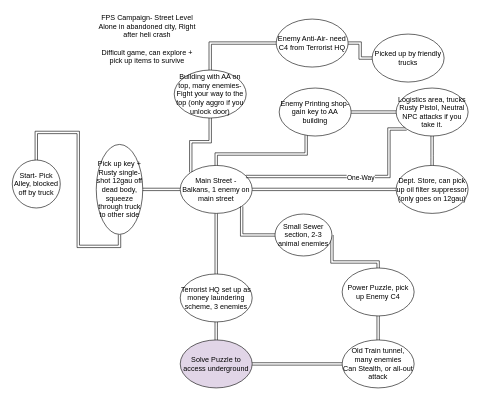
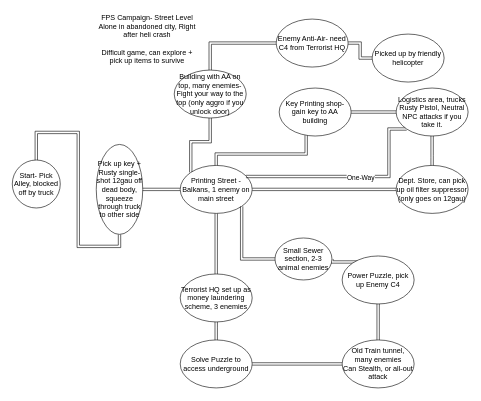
- <mxCell id="25" value="Picked up by friendly trucks" style="ellipse;whiteSpace=wrap;html=1;perimeter=ellipsePerimeter;gradientColor=none;fillColor=default;" parent="1" vertex="1"><mxGeometry x="620" y="56" width="120" height="80" as="geometry" /></mxCell>
+ <mxCell id="25" value="Picked up by friendly helicopter" style="ellipse;whiteSpace=wrap;html=1;perimeter=ellipsePerimeter;gradientColor=none;fillColor=default;" parent="1" vertex="1"><mxGeometry x="620" y="56" width="120" height="80" as="geometry" /></mxCell>
- <mxCell id="17" value="Enemy Printing shop- gain key to AA building" style="ellipse;whiteSpace=wrap;html=1;" parent="1" vertex="1"><mxGeometry x="465" y="146" width="120" height="80" as="geometry" /></mxCell>
+ <mxCell id="17" value="Key Printing shop- gain key to AA building" style="ellipse;whiteSpace=wrap;html=1;" parent="1" vertex="1"><mxGeometry x="465" y="146" width="120" height="80" as="geometry" /></mxCell>
- <mxCell id="11" value="Main Street - Balkans, 1 enemy on main street" style="ellipse;whiteSpace=wrap;html=1;" parent="1" vertex="1"><mxGeometry x="300" y="275" width="120" height="80" as="geometry" /></mxCell>
+ <mxCell id="11" value="Printing Street - Balkans, 1 enemy on main street" style="ellipse;whiteSpace=wrap;html=1;" parent="1" vertex="1"><mxGeometry x="300" y="275" width="120" height="80" as="geometry" /></mxCell>
- <mxCell id="31" value="Small Sewer section, 2-3 animal enemies" style="ellipse;whiteSpace=wrap;html=1;" parent="1" vertex="1"><mxGeometry x="458" y="356" width="95" height="70" as="geometry" /></mxCell>
+ <mxCell id="31" value="Small Sewer section, 2-3 animal enemies" style="ellipse;whiteSpace=wrap;html=1;" parent="1" vertex="1"><mxGeometry x="458" y="396" width="95" height="70" as="geometry" /></mxCell>
- <mxCell id="29" value="Power Puzzle, pick up Enemy C4" style="ellipse;whiteSpace=wrap;html=1;" parent="1" vertex="1"><mxGeometry x="570" y="446" width="120" height="80" as="geometry" /></mxCell>
+ <mxCell id="29" value="Power Puzzle, pick up Enemy C4" style="ellipse;whiteSpace=wrap;html=1;" parent="1" vertex="1"><mxGeometry x="570" y="426" width="120" height="80" as="geometry" /></mxCell>
- <mxCell id="15" value="Solve Puzzle to access underground" style="ellipse;whiteSpace=wrap;html=1;fillColor=#e1d5e7;" parent="1" vertex="1"><mxGeometry x="300" y="566" width="120" height="80" as="geometry" /></mxCell>
+ <mxCell id="15" value="Solve Puzzle to access underground" style="ellipse;whiteSpace=wrap;html=1;" parent="1" vertex="1"><mxGeometry x="300" y="566" width="120" height="80" as="geometry" /></mxCell>
